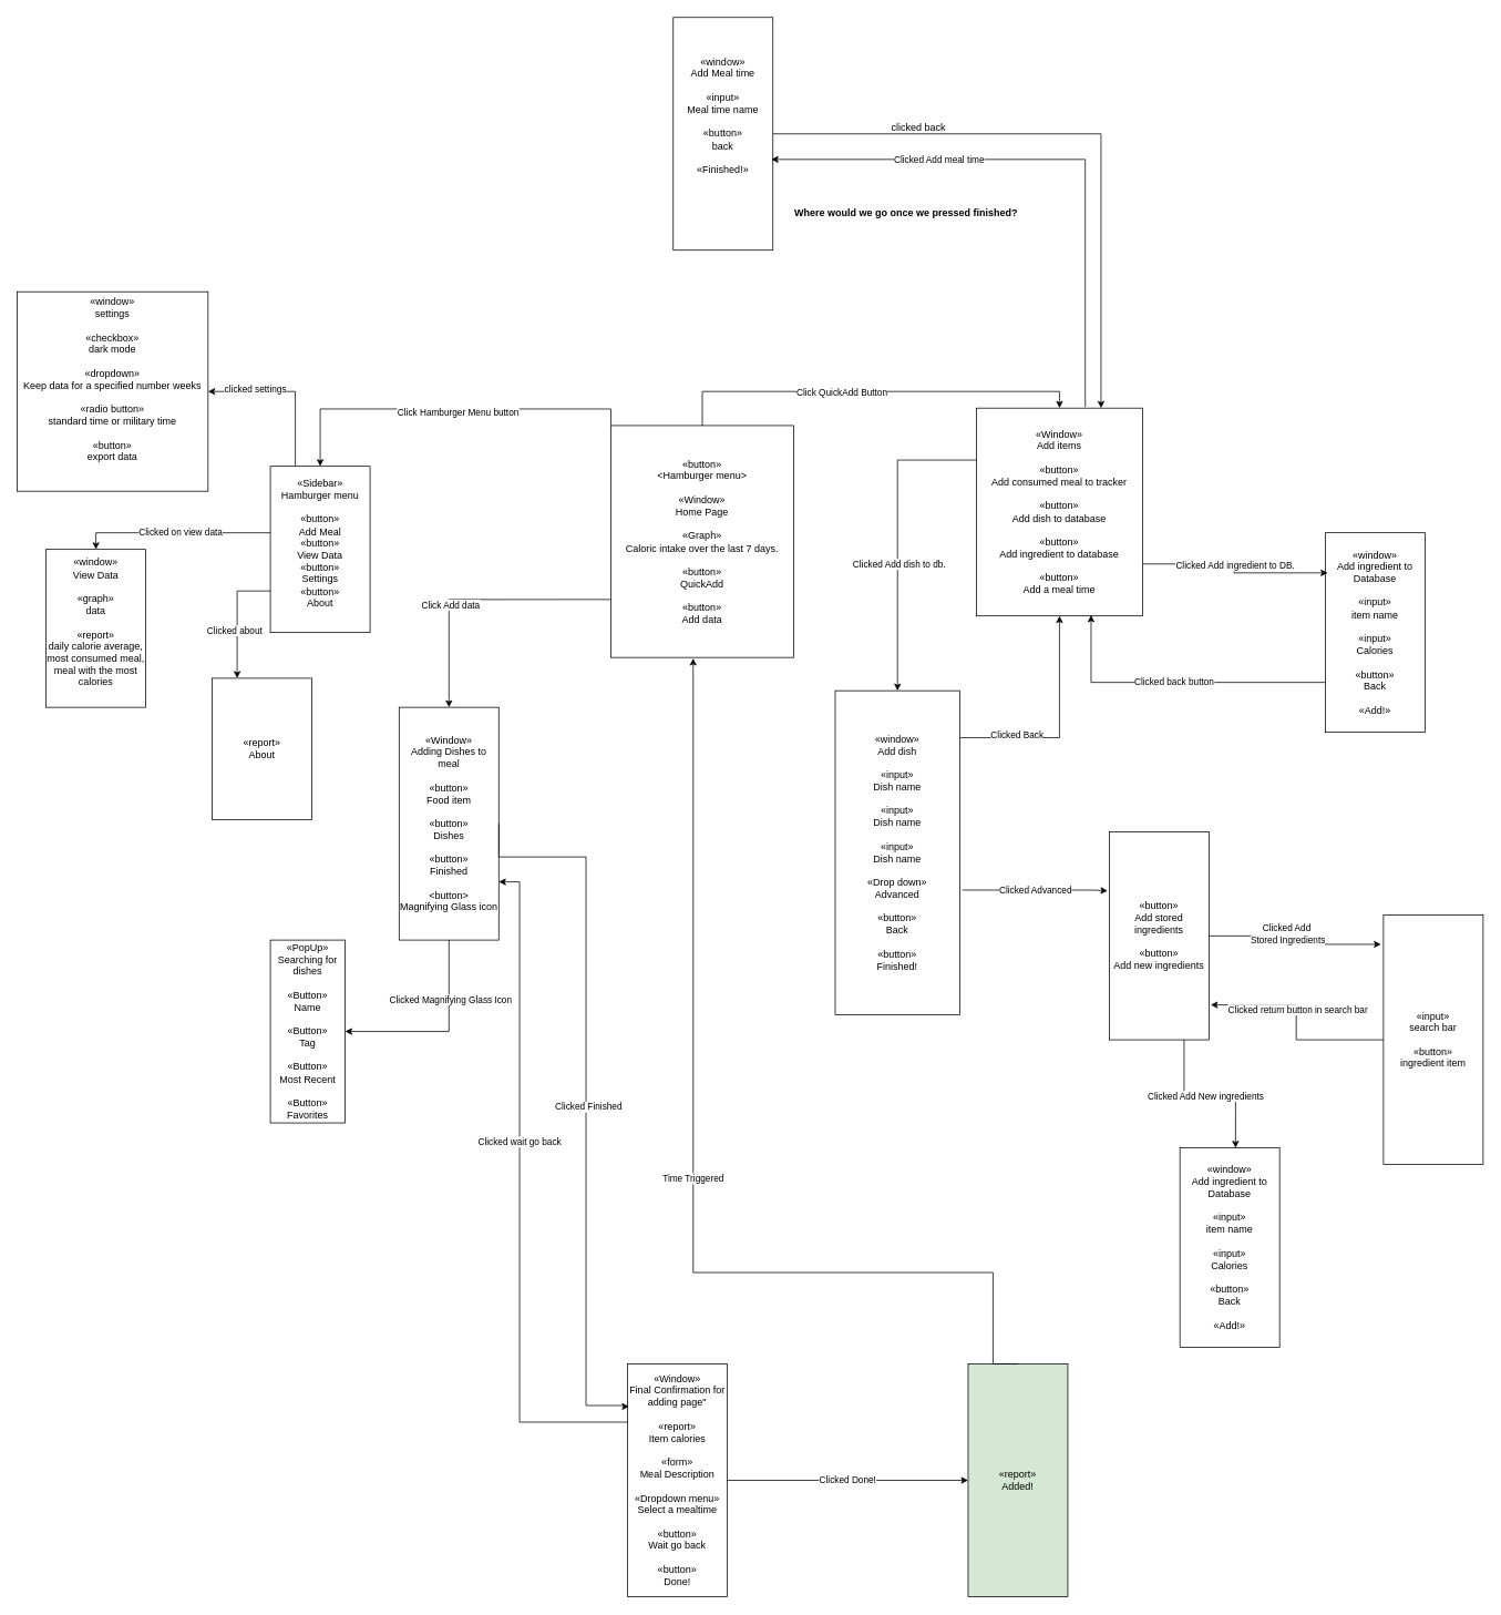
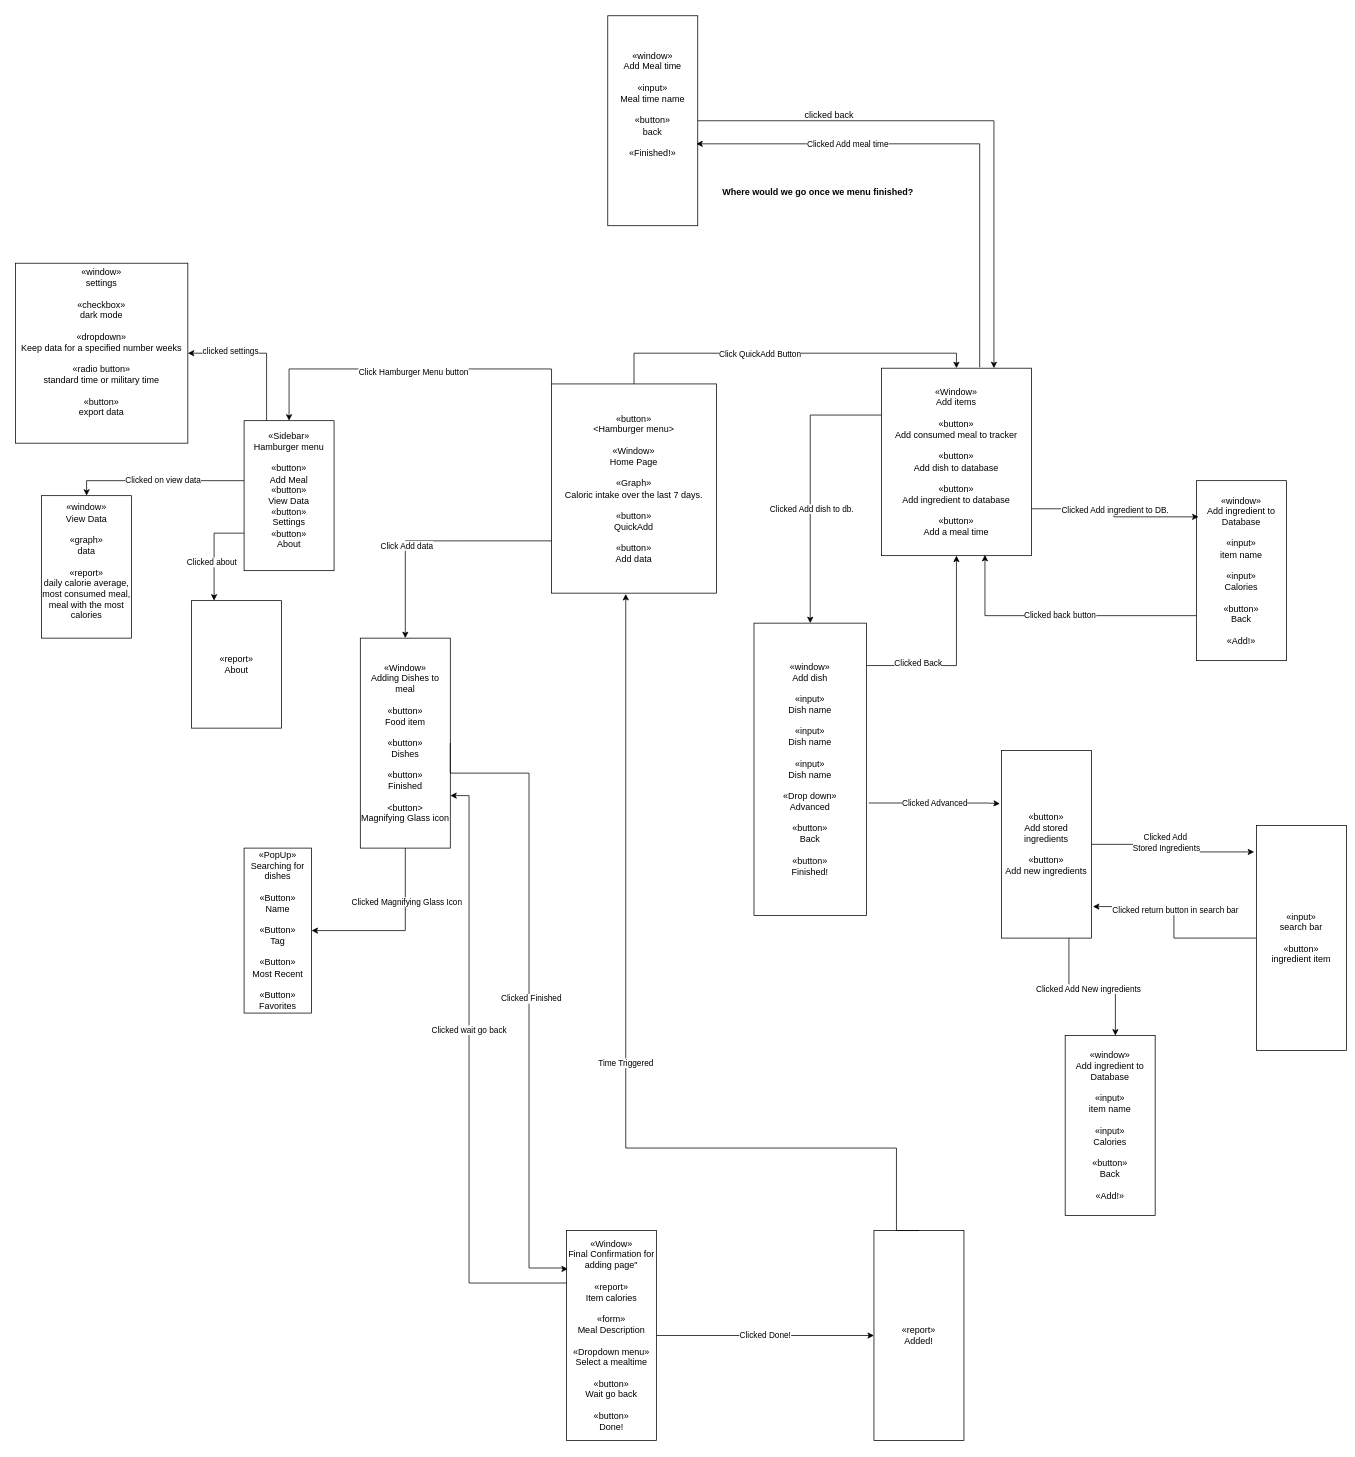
- <mxCell id="53" value="&lt;b&gt;Where would we go once we pressed finished?&lt;/b&gt;" style="text;html=1;align=center;verticalAlign=middle;resizable=0;points=[];autosize=1;strokeColor=none;fillColor=none;" parent="1" vertex="1"><mxGeometry x="945" y="240" width="290" height="30" as="geometry" /></mxCell>
+ <mxCell id="53" value="&lt;b&gt;Where would we go once we menu finished?&lt;/b&gt;" style="text;html=1;align=center;verticalAlign=middle;resizable=0;points=[];autosize=1;strokeColor=none;fillColor=none;" parent="1" vertex="1"><mxGeometry x="945" y="240" width="290" height="30" as="geometry" /></mxCell>
- <mxCell id="58" value="&lt;div&gt;«report»&lt;br&gt;&lt;/div&gt;&lt;div&gt;About&lt;/div&gt;" style="whiteSpace=wrap;html=1;" parent="1" vertex="1"><mxGeometry x="255" y="815" width="120" height="170" as="geometry" /></mxCell>
+ <mxCell id="58" value="&lt;div&gt;«report»&lt;br&gt;&lt;/div&gt;&lt;div&gt;About&lt;/div&gt;" style="whiteSpace=wrap;html=1;" parent="1" vertex="1"><mxGeometry x="255" y="800" width="120" height="170" as="geometry" /></mxCell>
- <mxCell id="36" value="«input»&lt;div&gt;search bar&lt;/div&gt;&lt;div&gt;&lt;br&gt;&lt;/div&gt;&lt;div&gt;«button»&lt;br&gt;&lt;/div&gt;&lt;div&gt;ingredient item&lt;/div&gt;" style="whiteSpace=wrap;html=1;" parent="1" vertex="1"><mxGeometry x="1665" y="1100" width="120" height="300" as="geometry" /></mxCell>
+ <mxCell id="36" value="«input»&lt;div&gt;search bar&lt;/div&gt;&lt;div&gt;&lt;br&gt;&lt;/div&gt;&lt;div&gt;«button»&lt;br&gt;&lt;/div&gt;&lt;div&gt;ingredient item&lt;/div&gt;" style="whiteSpace=wrap;html=1;" parent="1" vertex="1"><mxGeometry x="1675" y="1100" width="120" height="300" as="geometry" /></mxCell>
- <mxCell id="26" value="«report»&lt;div&gt;Added!&lt;/div&gt;" style="rounded=0;whiteSpace=wrap;html=1;fillColor=#d5e8d4;" parent="1" vertex="1"><mxGeometry x="1165" y="1640" width="120" height="280" as="geometry" /></mxCell>
+ <mxCell id="26" value="«report»&lt;div&gt;Added!&lt;/div&gt;" style="rounded=0;whiteSpace=wrap;html=1;" parent="1" vertex="1"><mxGeometry x="1165" y="1640" width="120" height="280" as="geometry" /></mxCell>
